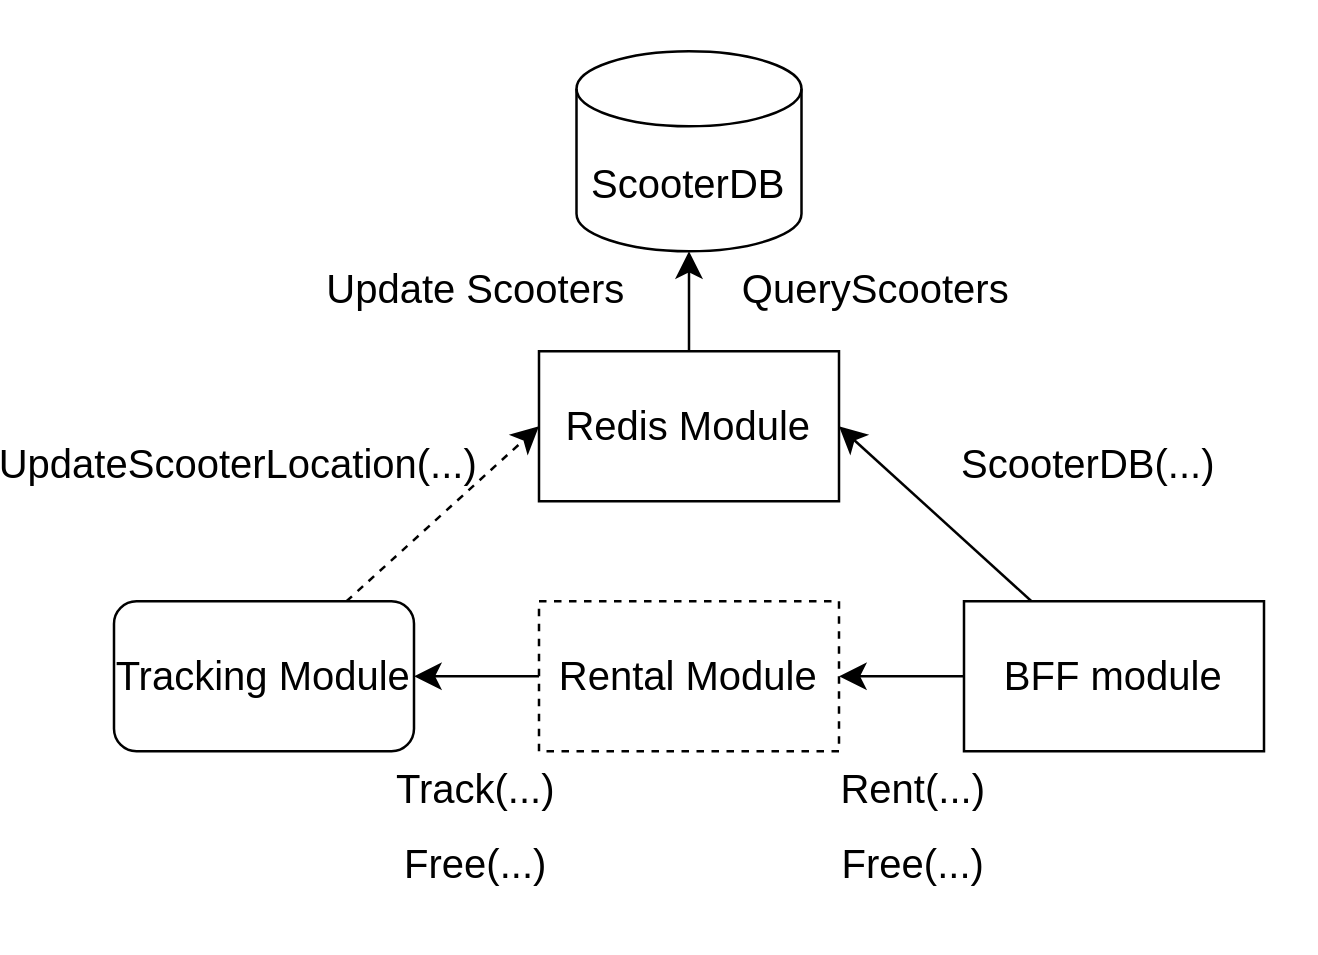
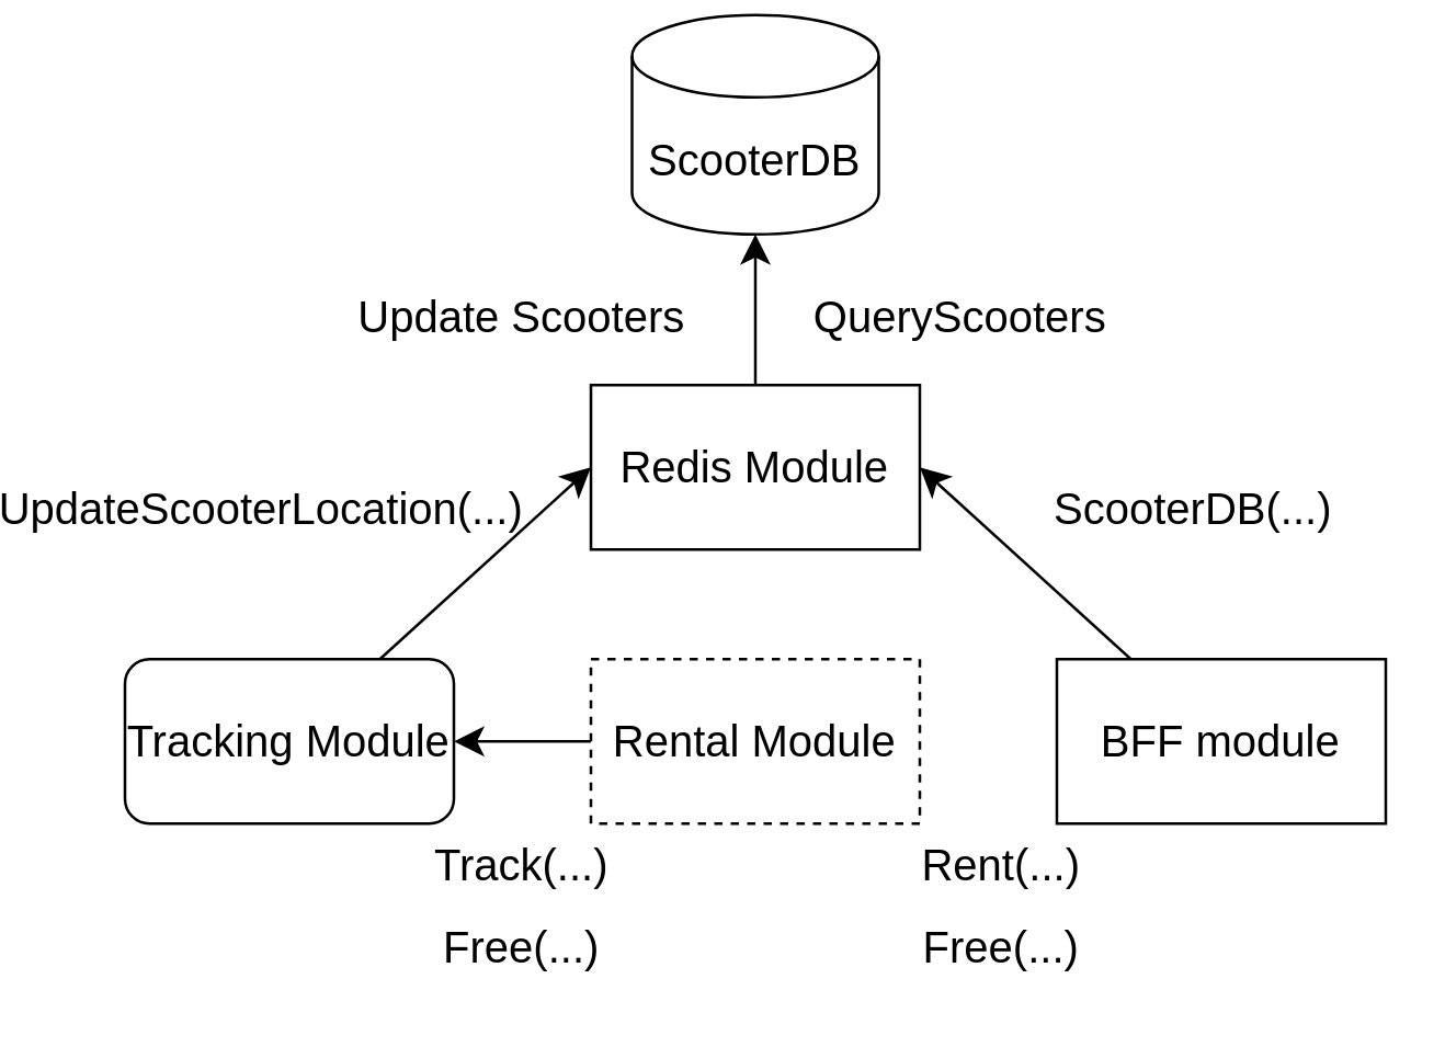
- <mxCell id="11" value="ScooterDB" style="shape=cylinder3;whiteSpace=wrap;html=1;boundedLbl=1;backgroundOutline=1;size=15;fontSize=16;" vertex="1" parent="1"><mxGeometry x="205" y="20" width="90" height="80" as="geometry" /></mxCell>
+ <mxCell id="11" value="ScooterDB" style="shape=cylinder3;whiteSpace=wrap;html=1;boundedLbl=1;backgroundOutline=1;size=15;fontSize=16;" vertex="1" parent="1"><mxGeometry x="205" y="5" width="90" height="80" as="geometry" /></mxCell>
- <mxCell id="2" style="edgeStyle=none;curved=1;rounded=0;orthogonalLoop=1;jettySize=auto;html=1;entryX=0;entryY=0.5;entryDx=0;entryDy=0;fontSize=12;startSize=8;endSize=8;dashed=1;" edge="1" parent="1" source="3" target="10"><mxGeometry relative="1" as="geometry" /></mxCell>
+ <mxCell id="2" style="edgeStyle=none;curved=1;rounded=0;orthogonalLoop=1;jettySize=auto;html=1;entryX=0;entryY=0.5;entryDx=0;entryDy=0;fontSize=12;startSize=8;endSize=8;" edge="1" parent="1" source="3" target="10"><mxGeometry relative="1" as="geometry" /></mxCell>
- <mxCell id="7" style="edgeStyle=none;curved=1;rounded=0;orthogonalLoop=1;jettySize=auto;html=1;exitX=0;exitY=0.5;exitDx=0;exitDy=0;entryX=1;entryY=0.5;entryDx=0;entryDy=0;fontSize=12;startSize=8;endSize=8;" edge="1" parent="1" source="8" target="5"><mxGeometry relative="1" as="geometry" /></mxCell>
